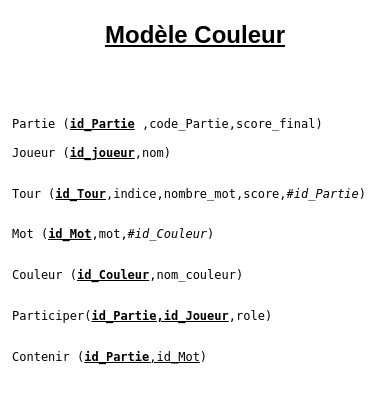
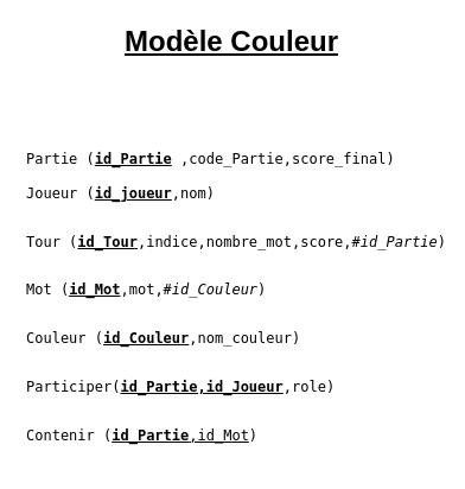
- <mxCell id="2" value="&lt;pre&gt;Partie (&lt;u&gt;&lt;b&gt;id_Partie&lt;/b&gt;&lt;/u&gt; ,code_Partie,score_final)&lt;br&gt;&lt;br&gt;Joueur (&lt;u&gt;&lt;b&gt;id_joueur&lt;/b&gt;&lt;/u&gt;,nom)&lt;/pre&gt;&lt;pre&gt;&lt;br&gt;Tour (&lt;u&gt;&lt;b&gt;id_Tour&lt;/b&gt;&lt;/u&gt;,indice,nombre_mot,score,&lt;i&gt;#id_Partie&lt;/i&gt;)&lt;/pre&gt;&lt;pre&gt;&lt;br&gt;Mot (&lt;u&gt;&lt;b&gt;id_Mot&lt;/b&gt;&lt;/u&gt;,mot,&lt;i&gt;#id_Couleur&lt;/i&gt;)&lt;/pre&gt;&lt;pre&gt;&lt;br&gt;Couleur (&lt;u&gt;&lt;b&gt;id_Couleur&lt;/b&gt;&lt;/u&gt;,nom_couleur)&lt;/pre&gt;&lt;pre&gt;&lt;br&gt;Participer(&lt;u&gt;&lt;b&gt;id_Partie,id_Joueur&lt;/b&gt;&lt;/u&gt;,role)&lt;/pre&gt;&lt;pre&gt;&lt;br&gt;Contenir (&lt;u&gt;&lt;b&gt;id_Partie&lt;/b&gt;,id_Mot&lt;/u&gt;)&lt;/pre&gt;" style="text;html=1;align=left;verticalAlign=middle;resizable=0;points=[];autosize=1;strokeColor=none;fillColor=none;" parent="1" vertex="1"><mxGeometry x="10" y="100" width="350" height="280" as="geometry" /></mxCell>
+ <mxCell id="2" value="&lt;pre&gt;Partie (&lt;u&gt;&lt;b&gt;id_Partie&lt;/b&gt;&lt;/u&gt; ,code_Partie,score_final)&lt;br&gt;&lt;br&gt;Joueur (&lt;u&gt;&lt;b&gt;id_joueur&lt;/b&gt;&lt;/u&gt;,nom)&lt;/pre&gt;&lt;pre&gt;&lt;br&gt;Tour (&lt;u&gt;&lt;b&gt;id_Tour&lt;/b&gt;&lt;/u&gt;,indice,nombre_mot,score,&lt;i&gt;#id_Partie&lt;/i&gt;)&lt;/pre&gt;&lt;pre&gt;&lt;br&gt;Mot (&lt;u&gt;&lt;b&gt;id_Mot&lt;/b&gt;&lt;/u&gt;,mot,&lt;i&gt;#id_Couleur&lt;/i&gt;)&lt;/pre&gt;&lt;pre&gt;&lt;br&gt;Couleur (&lt;u&gt;&lt;b&gt;id_Couleur&lt;/b&gt;&lt;/u&gt;,nom_couleur)&lt;/pre&gt;&lt;pre&gt;&lt;br&gt;Participer(&lt;u&gt;&lt;b&gt;id_Partie,id_Joueur&lt;/b&gt;&lt;/u&gt;,role)&lt;/pre&gt;&lt;pre&gt;&lt;br&gt;Contenir (&lt;u&gt;&lt;b&gt;id_Partie&lt;/b&gt;,id_Mot&lt;/u&gt;)&lt;/pre&gt;" style="text;html=1;align=left;verticalAlign=middle;resizable=0;points=[];autosize=1;strokeColor=none;fillColor=none;" parent="1" vertex="1"><mxGeometry x="20" y="110" width="350" height="280" as="geometry" /></mxCell>
